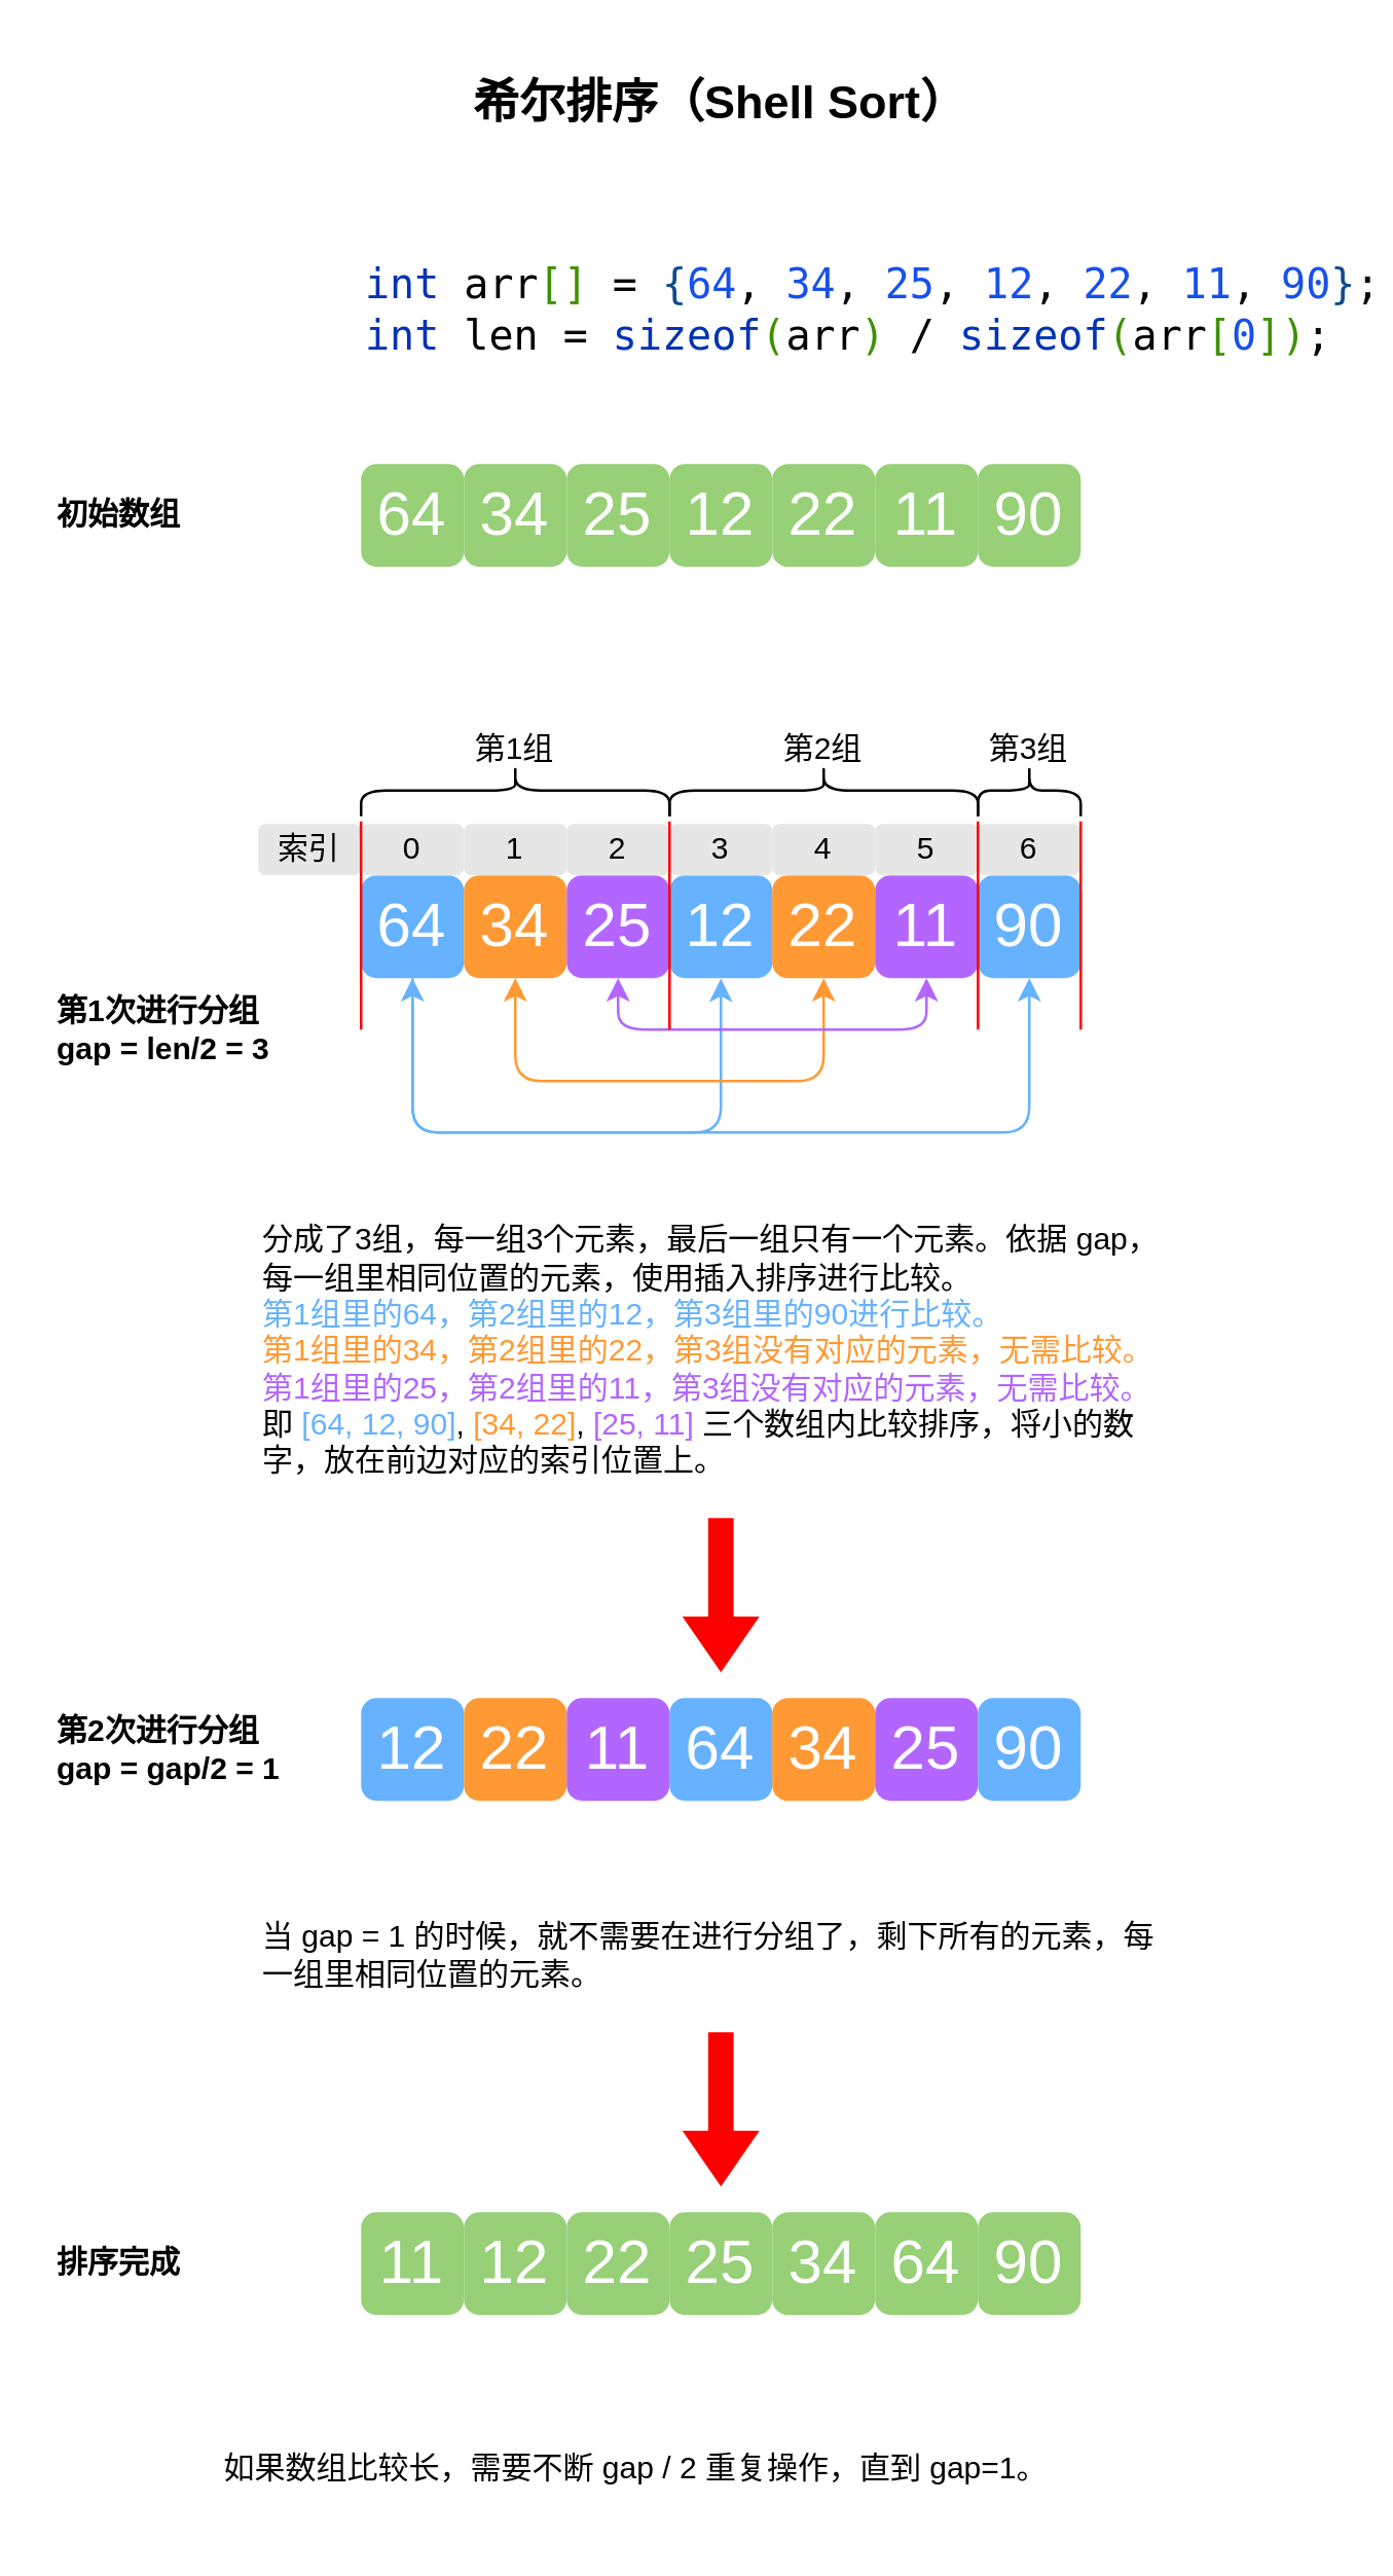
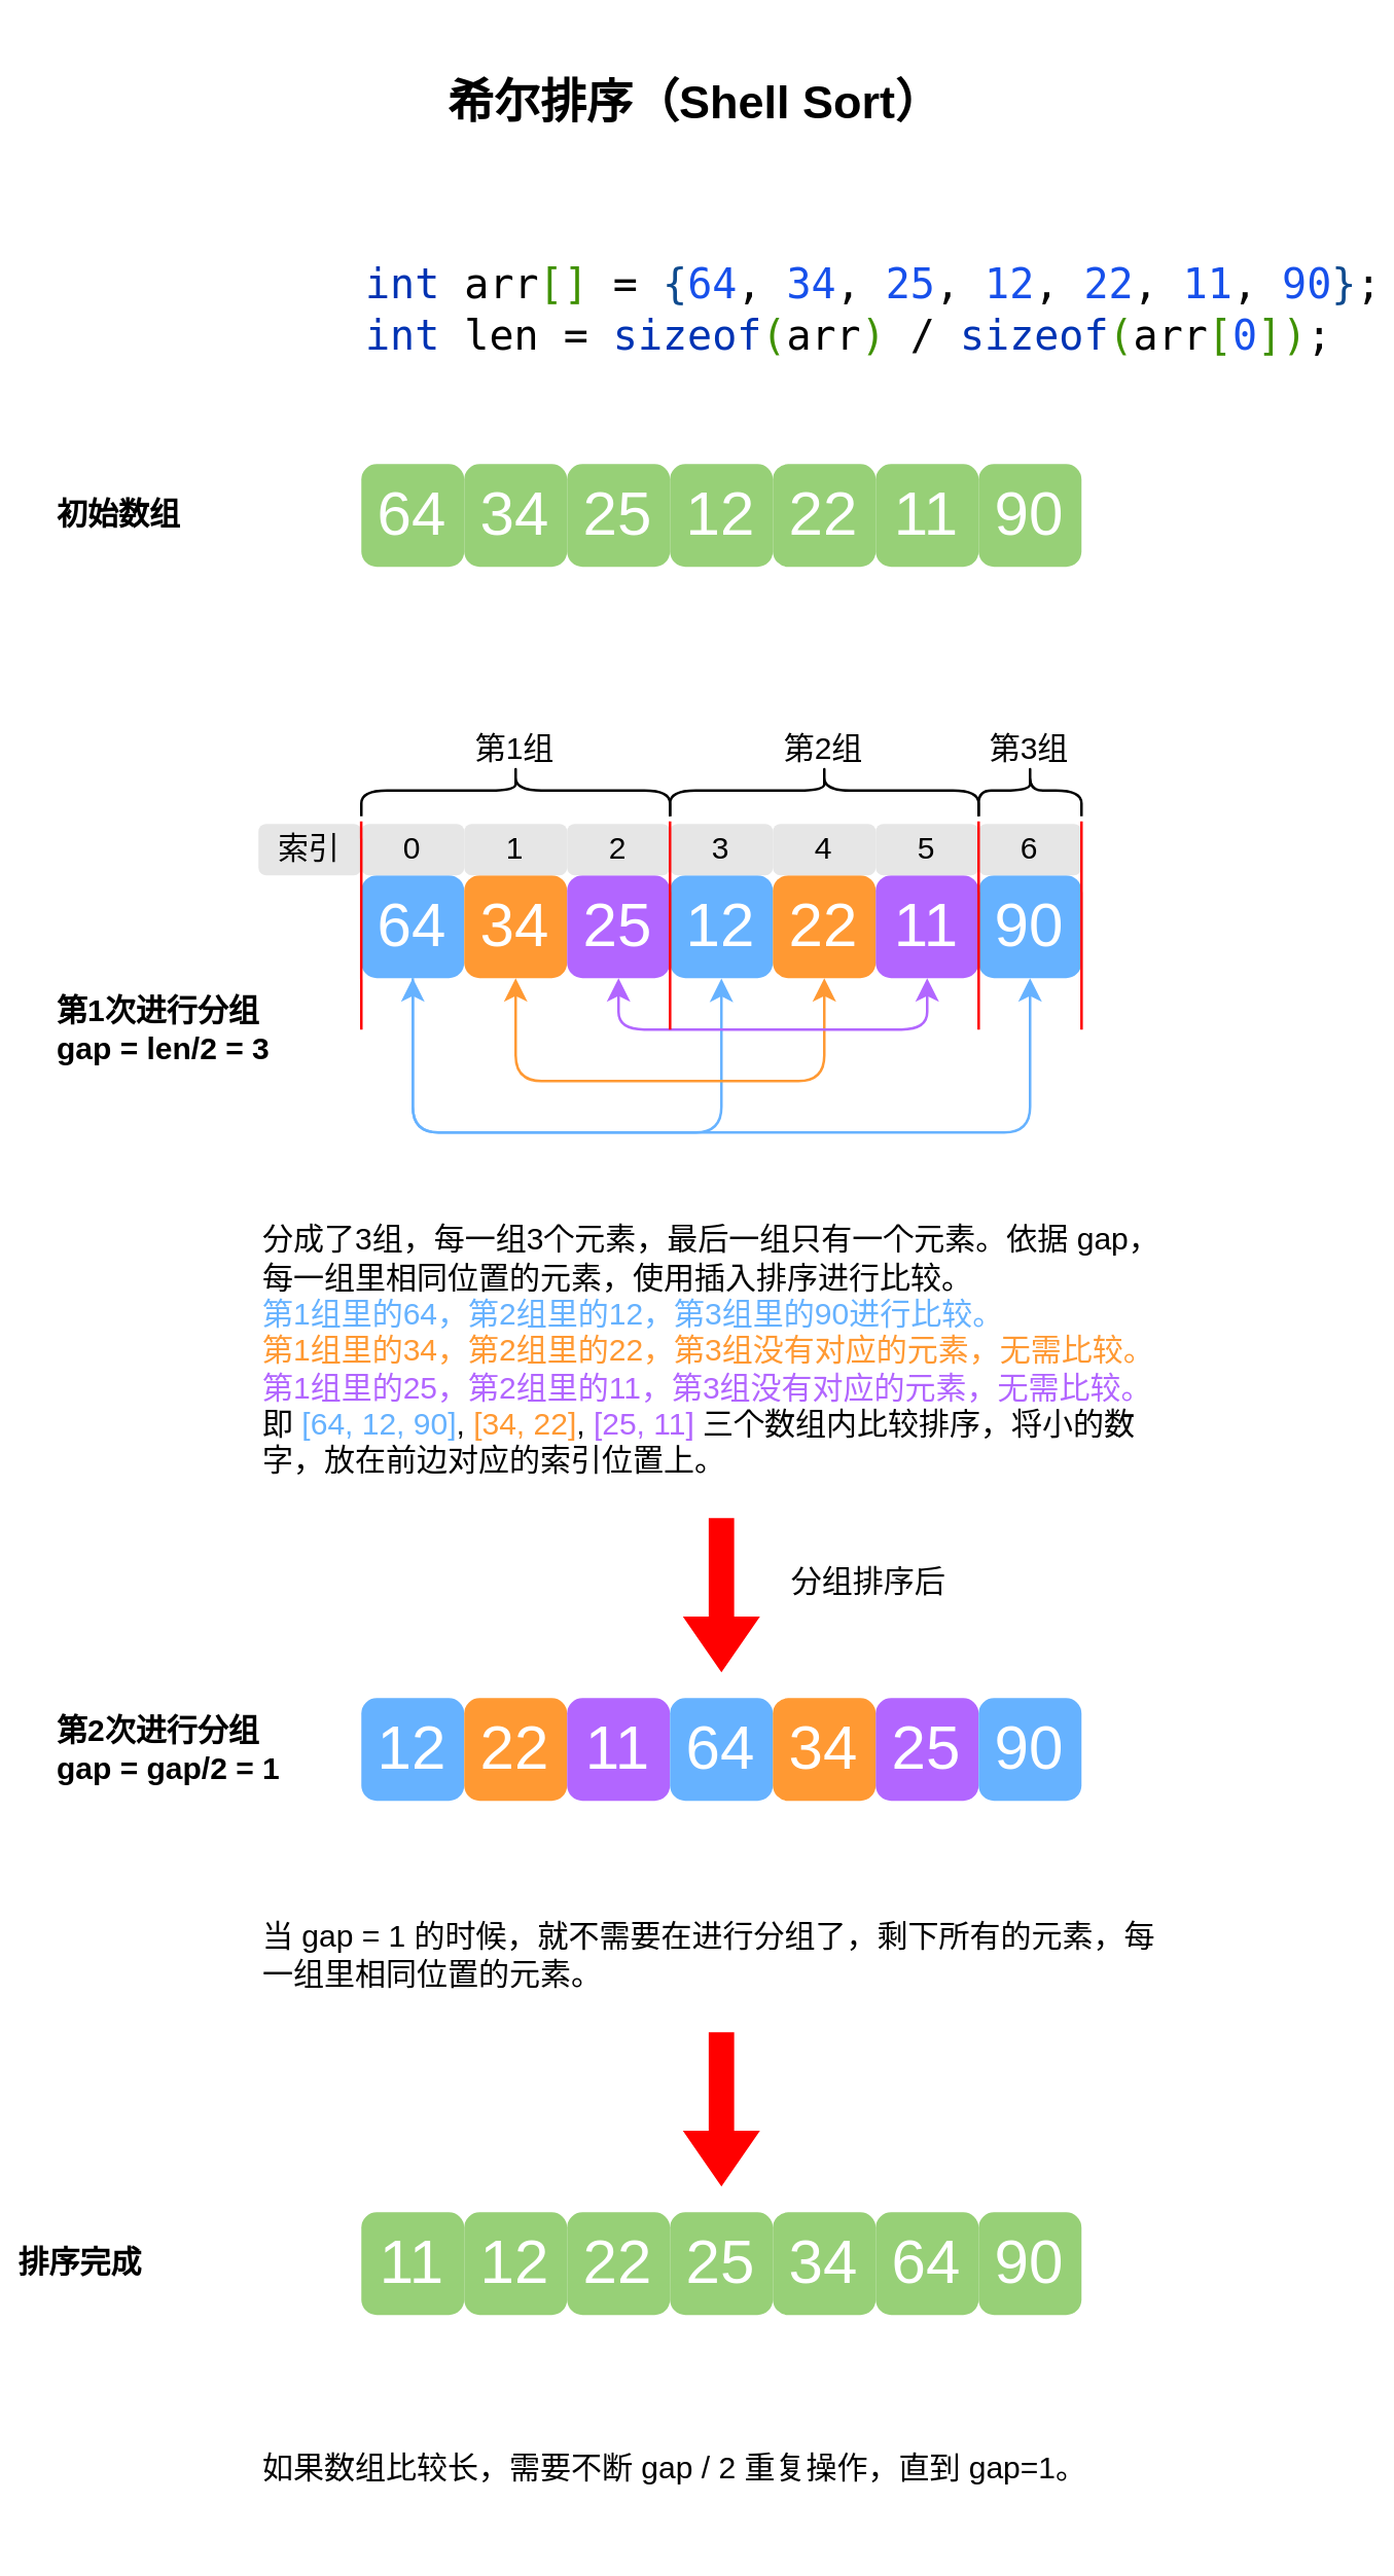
- <mxCell id="9" value="&lt;font style=&quot;font-size: 18px;&quot;&gt;&lt;b&gt;希尔排序（Shell Sort）&lt;/b&gt;&lt;/font&gt;" style="text;html=1;align=center;verticalAlign=middle;whiteSpace=wrap;rounded=0;" parent="1" vertex="1"><mxGeometry x="100" y="20" width="360" height="40" as="geometry" /></mxCell>
+ <mxCell id="9" value="&lt;font style=&quot;font-size: 18px;&quot;&gt;&lt;b&gt;希尔排序（Shell Sort）&lt;/b&gt;&lt;/font&gt;" style="text;html=1;align=center;verticalAlign=middle;whiteSpace=wrap;rounded=0;" parent="1" vertex="1"><mxGeometry x="90" y="20" width="360" height="40" as="geometry" /></mxCell>
+ <mxCell id="61" value="分组排序后" style="text;html=1;align=center;verticalAlign=middle;whiteSpace=wrap;rounded=0;" parent="1" vertex="1"><mxGeometry x="295" y="600" width="85" height="30" as="geometry" /></mxCell>
- <mxCell id="63" value="&lt;b&gt;&lt;font style=&quot;color: rgb(0, 0, 0);&quot;&gt;排序完成&lt;/font&gt;&lt;/b&gt;" style="text;html=1;align=left;verticalAlign=middle;whiteSpace=wrap;rounded=0;" parent="1" vertex="1"><mxGeometry x="20" y="860" width="120" height="40" as="geometry" /></mxCell>
+ <mxCell id="63" value="&lt;b&gt;&lt;font style=&quot;color: rgb(0, 0, 0);&quot;&gt;排序完成&lt;/font&gt;&lt;/b&gt;" style="text;html=1;align=left;verticalAlign=middle;whiteSpace=wrap;rounded=0;" parent="1" vertex="1"><mxGeometry x="5" y="860" width="120" height="40" as="geometry" /></mxCell>
- <mxCell id="62" value="如果数组比较长，需要不断 gap / 2 重复操作，直到 gap=1。" style="text;html=1;align=left;verticalAlign=middle;whiteSpace=wrap;rounded=0;" parent="1" vertex="1"><mxGeometry x="85" y="940" width="360" height="40" as="geometry" /></mxCell>
+ <mxCell id="62" value="如果数组比较长，需要不断 gap / 2 重复操作，直到 gap=1。" style="text;html=1;align=left;verticalAlign=middle;whiteSpace=wrap;rounded=0;" parent="1" vertex="1"><mxGeometry x="100" y="940" width="360" height="40" as="geometry" /></mxCell>
